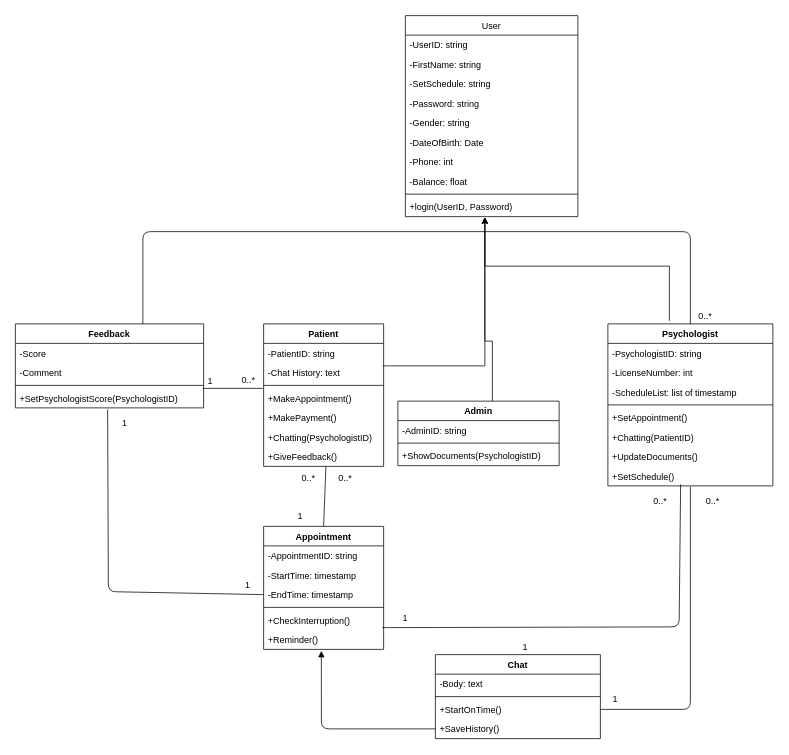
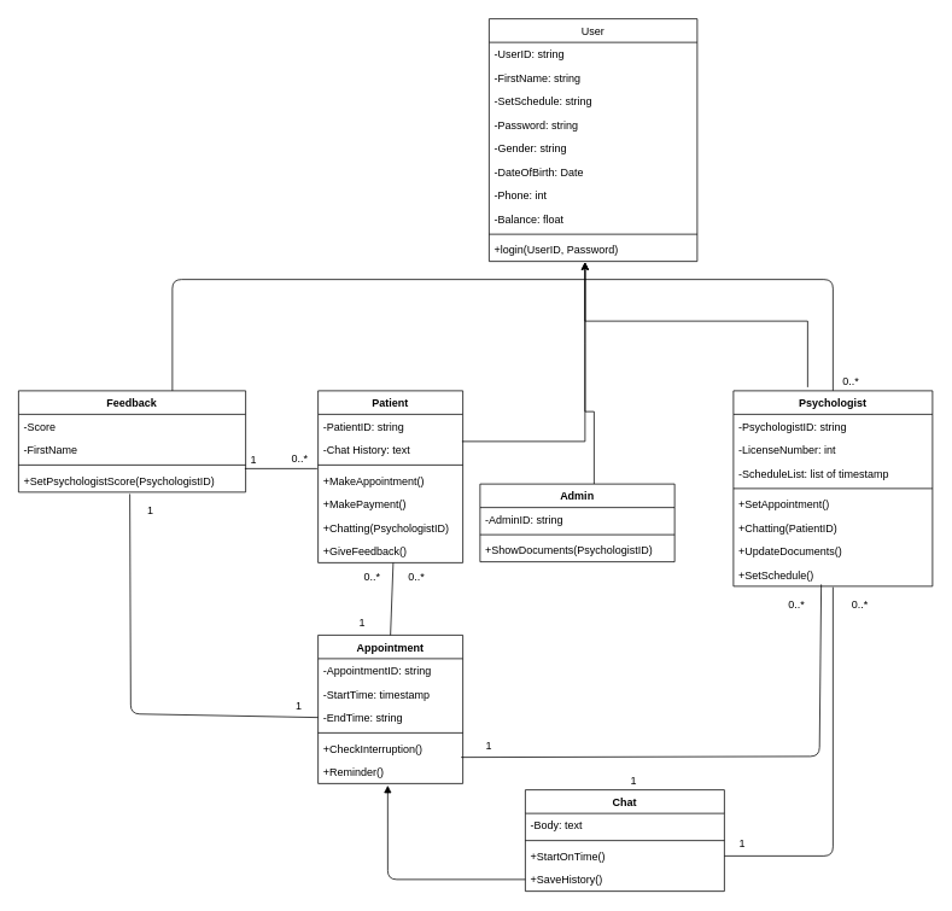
- <mxCell id="24" value="-Comment" style="text;strokeColor=none;fillColor=none;align=left;verticalAlign=top;spacingLeft=4;spacingRight=4;overflow=hidden;rotatable=0;points=[[0,0.5],[1,0.5]];portConstraint=eastwest;" vertex="1" parent="22"><mxGeometry y="52" width="251" height="26" as="geometry" /></mxCell>
+ <mxCell id="24" value="-FirstName" style="text;strokeColor=none;fillColor=none;align=left;verticalAlign=top;spacingLeft=4;spacingRight=4;overflow=hidden;rotatable=0;points=[[0,0.5],[1,0.5]];portConstraint=eastwest;" vertex="1" parent="22"><mxGeometry y="52" width="251" height="26" as="geometry" /></mxCell>
- <mxCell id="30" value="-EndTime: timestamp" style="text;strokeColor=none;fillColor=none;align=left;verticalAlign=top;spacingLeft=4;spacingRight=4;overflow=hidden;rotatable=0;points=[[0,0.5],[1,0.5]];portConstraint=eastwest;" vertex="1" parent="27"><mxGeometry y="78" width="160" height="26" as="geometry" /></mxCell>
+ <mxCell id="30" value="-EndTime: string" style="text;strokeColor=none;fillColor=none;align=left;verticalAlign=top;spacingLeft=4;spacingRight=4;overflow=hidden;rotatable=0;points=[[0,0.5],[1,0.5]];portConstraint=eastwest;" vertex="1" parent="27"><mxGeometry y="78" width="160" height="26" as="geometry" /></mxCell>
